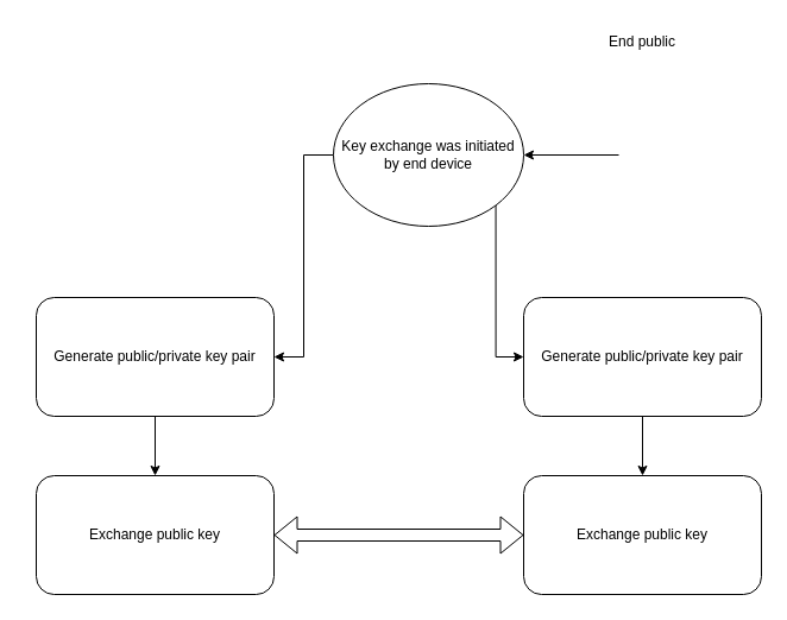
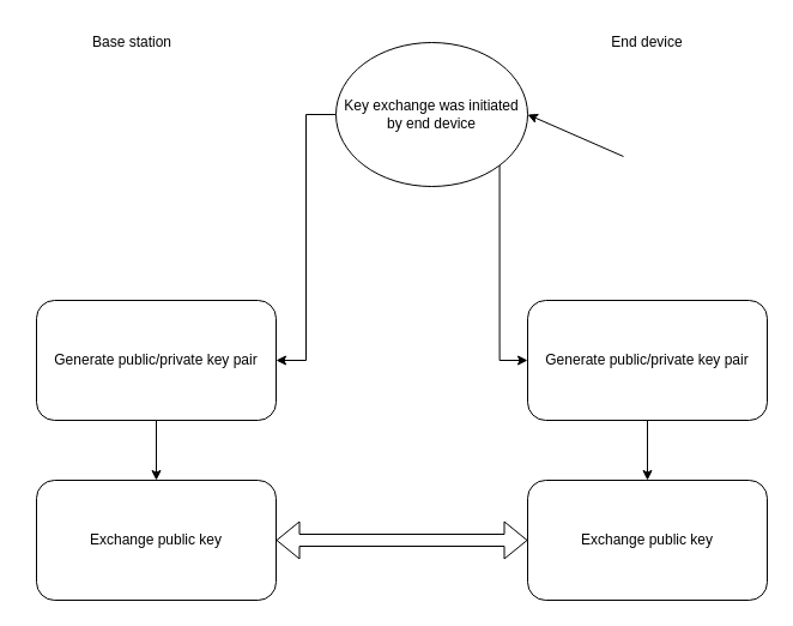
+ <mxCell id="4" value="Base station" style="text;html=1;strokeColor=none;fillColor=none;align=center;verticalAlign=middle;whiteSpace=wrap;rounded=0;" vertex="1" parent="1"><mxGeometry x="20" y="20" width="180" height="30" as="geometry" /></mxCell>
- <mxCell id="5" value="End public" style="text;html=1;strokeColor=none;fillColor=none;align=center;verticalAlign=middle;whiteSpace=wrap;rounded=0;" vertex="1" parent="1"><mxGeometry x="450" y="20" width="180" height="30" as="geometry" /></mxCell>
+ <mxCell id="5" value="End device" style="text;html=1;strokeColor=none;fillColor=none;align=center;verticalAlign=middle;whiteSpace=wrap;rounded=0;" vertex="1" parent="1"><mxGeometry x="450" y="20" width="180" height="30" as="geometry" /></mxCell>
- <mxCell id="8" value="Key exchange was initiated by end device" style="ellipse;whiteSpace=wrap;html=1;" vertex="1" parent="1"><mxGeometry x="280" y="70" width="160" height="120" as="geometry" /></mxCell>
+ <mxCell id="8" value="Key exchange was initiated by end device" style="ellipse;whiteSpace=wrap;html=1;" vertex="1" parent="1"><mxGeometry x="280" y="35" width="160" height="120" as="geometry" /></mxCell>
